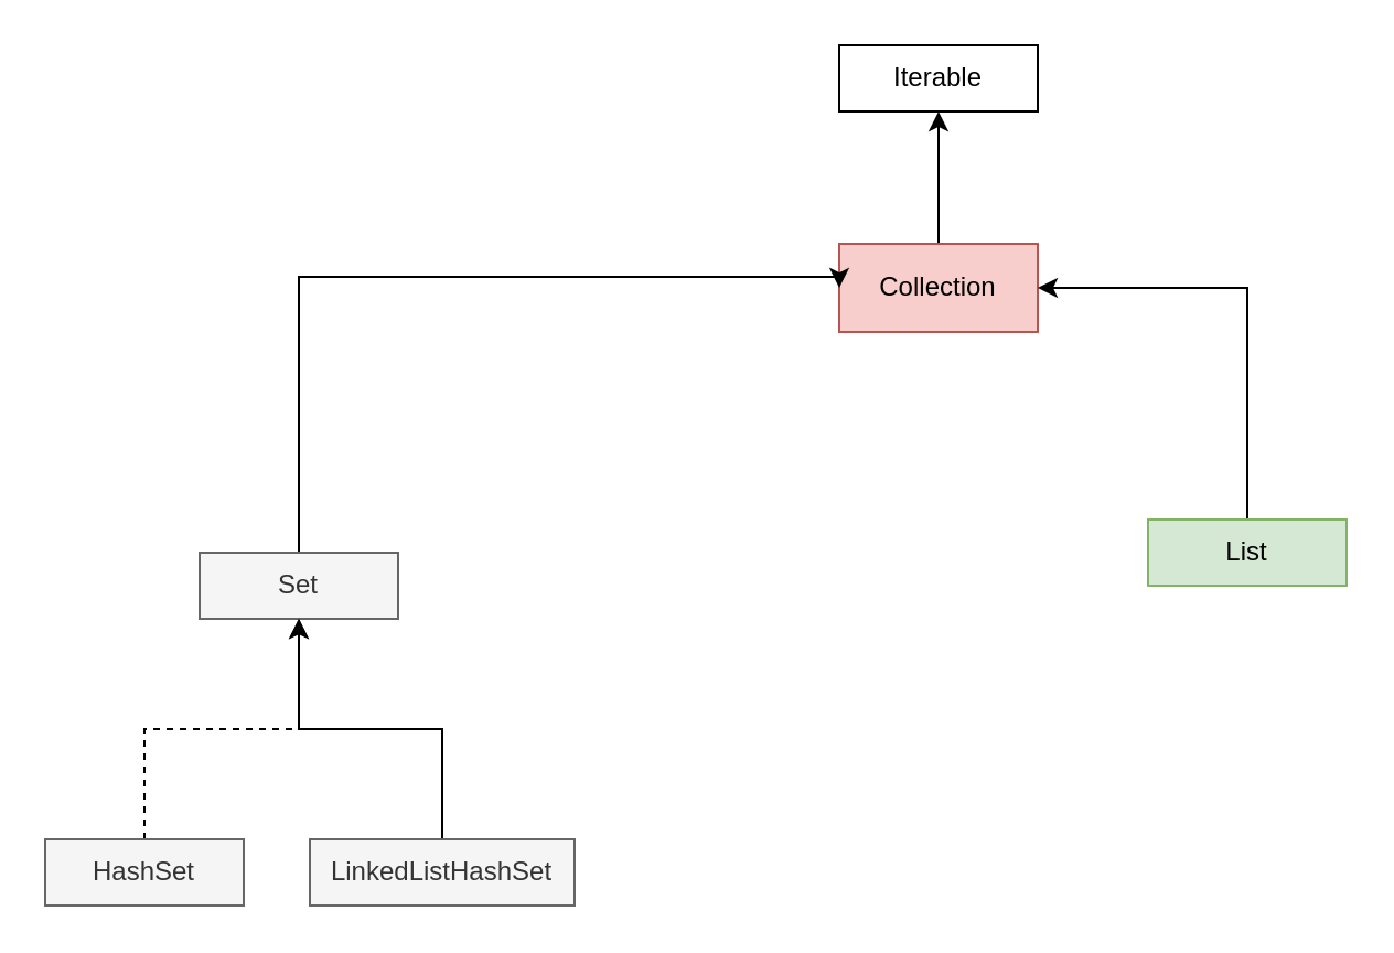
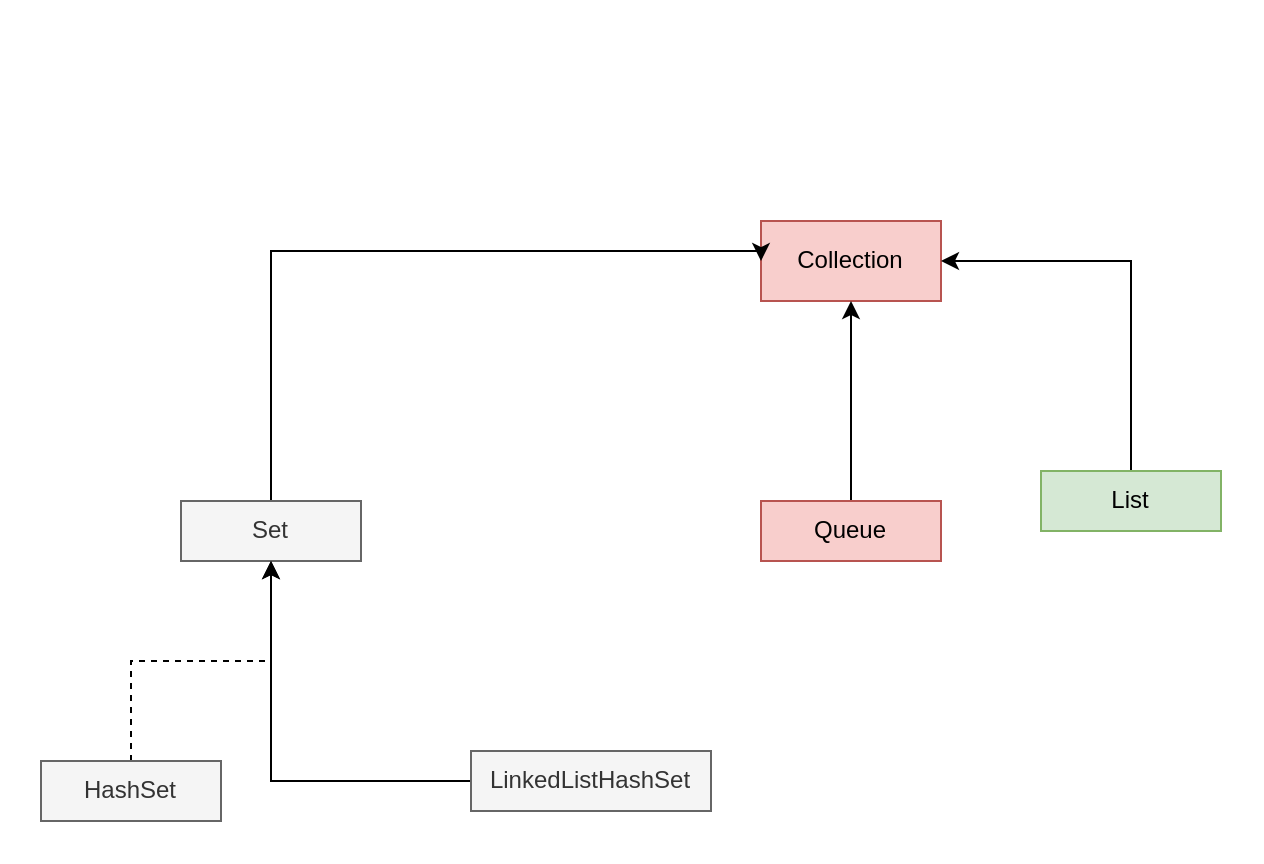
- <mxCell id="2" value="Iterable" style="rounded=0;whiteSpace=wrap;html=1;" vertex="1" parent="1"><mxGeometry x="380" y="20" width="90" height="30" as="geometry" /></mxCell>
- <mxCell id="3" value="" style="edgeStyle=orthogonalEdgeStyle;rounded=0;orthogonalLoop=1;jettySize=auto;html=1;" edge="1" parent="1" source="4" target="2"><mxGeometry relative="1" as="geometry" /></mxCell>
+ <mxCell id="5" value="" style="edgeStyle=orthogonalEdgeStyle;rounded=0;orthogonalLoop=1;jettySize=auto;html=1;" edge="1" parent="1" source="6" target="4"><mxGeometry relative="1" as="geometry" /></mxCell>
+ <mxCell id="6" value="Queue" style="rounded=0;whiteSpace=wrap;html=1;fillColor=#f8cecc;strokeColor=#b85450;" vertex="1" parent="1"><mxGeometry x="380" y="250" width="90" height="30" as="geometry" /></mxCell>
- <mxCell id="14" value="LinkedListHashSet" style="rounded=0;whiteSpace=wrap;html=1;fillColor=#f5f5f5;fontColor=#333333;strokeColor=#666666;" vertex="1" parent="1"><mxGeometry x="140" y="380" width="120" height="30" as="geometry" /></mxCell>
+ <mxCell id="14" value="LinkedListHashSet" style="rounded=0;whiteSpace=wrap;html=1;fillColor=#f5f5f5;fontColor=#333333;strokeColor=#666666;" vertex="1" parent="1"><mxGeometry x="235" y="375" width="120" height="30" as="geometry" /></mxCell>
